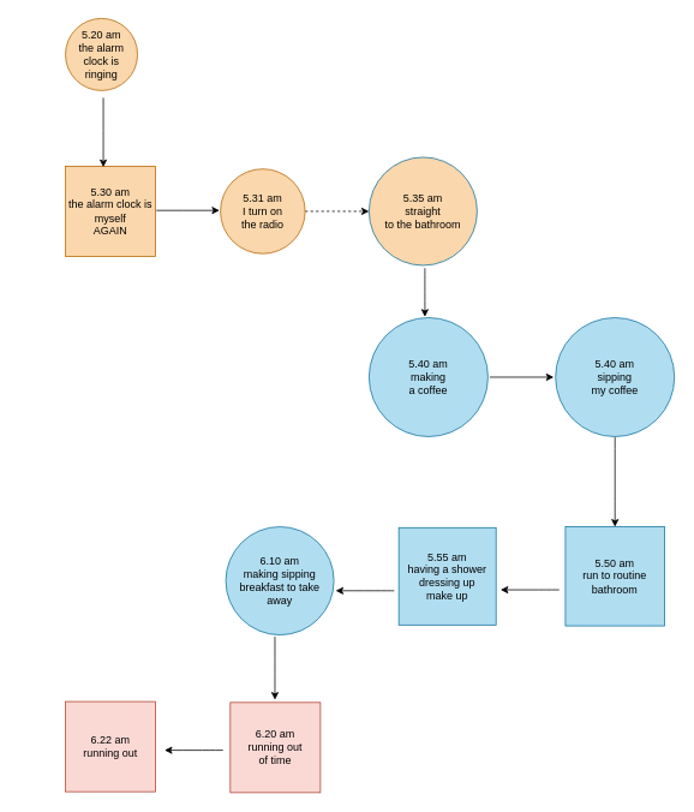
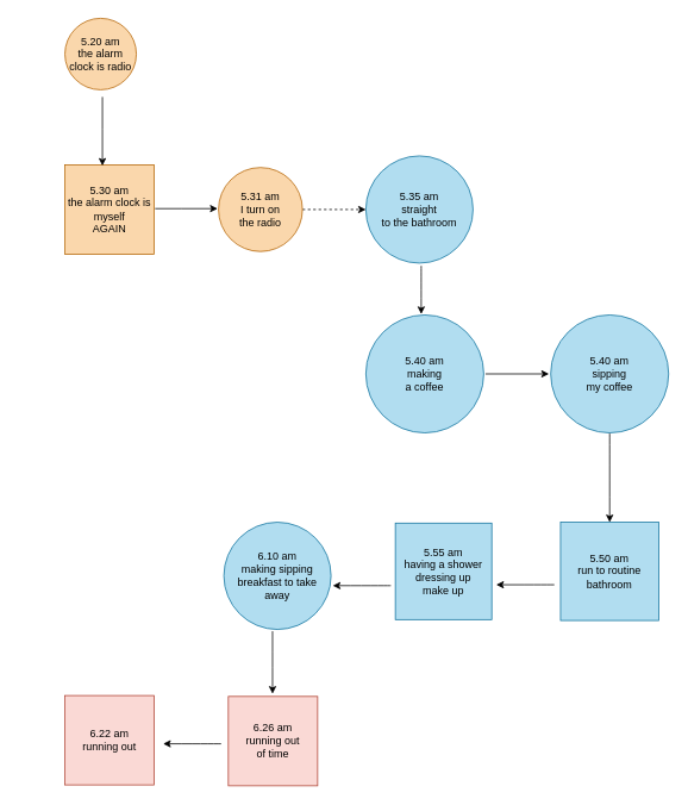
- <mxCell id="3" value="5.20 am&lt;br&gt;the alarm clock is ringing&lt;br&gt;" style="ellipse;whiteSpace=wrap;html=1;aspect=fixed;fillColor=#fad7ac;strokeColor=#b46504;" vertex="1" parent="1"><mxGeometry x="72" y="20" width="80" height="80" as="geometry" /></mxCell>
+ <mxCell id="3" value="5.20 am&lt;br&gt;the alarm clock is radio&lt;br&gt;" style="ellipse;whiteSpace=wrap;html=1;aspect=fixed;fillColor=#fad7ac;strokeColor=#b46504;" vertex="1" parent="1"><mxGeometry x="72" y="20" width="80" height="80" as="geometry" /></mxCell>
- <mxCell id="11" value="5.35 am&lt;br&gt;straight &lt;br&gt;to the bathroom" style="ellipse;whiteSpace=wrap;html=1;aspect=fixed;fillColor=#fad7ac;strokeColor=#10739e;" vertex="1" parent="1"><mxGeometry x="409" y="174" width="120" height="120" as="geometry" /></mxCell>
+ <mxCell id="11" value="5.35 am&lt;br&gt;straight &lt;br&gt;to the bathroom" style="ellipse;whiteSpace=wrap;html=1;aspect=fixed;fillColor=#b1ddf0;strokeColor=#10739e;" vertex="1" parent="1"><mxGeometry x="409" y="174" width="120" height="120" as="geometry" /></mxCell>
- <mxCell id="16" value="6.20 am&lt;br&gt;running out &lt;br&gt;of time" style="whiteSpace=wrap;html=1;aspect=fixed;fillColor=#fad9d5;strokeColor=#ae4132;" vertex="1" parent="1"><mxGeometry x="255" y="779" width="100" height="100" as="geometry" /></mxCell>
+ <mxCell id="16" value="6.26 am&lt;br&gt;running out &lt;br&gt;of time" style="whiteSpace=wrap;html=1;aspect=fixed;fillColor=#fad9d5;strokeColor=#ae4132;" vertex="1" parent="1"><mxGeometry x="255" y="779" width="100" height="100" as="geometry" /></mxCell>
